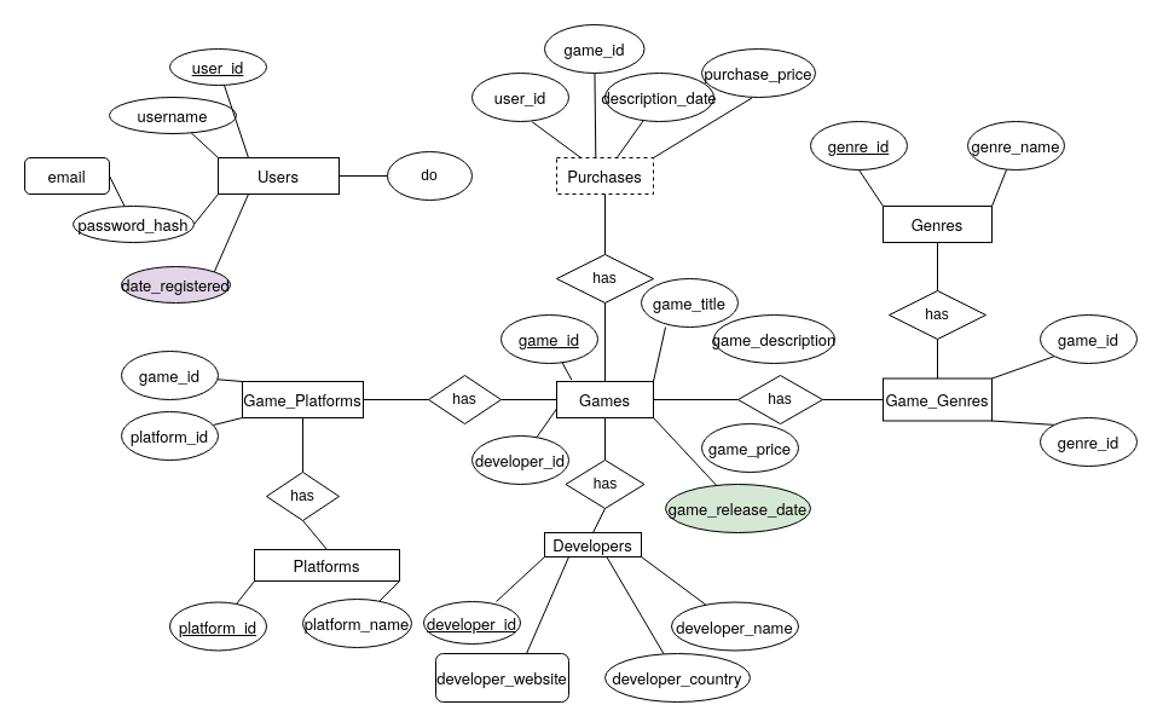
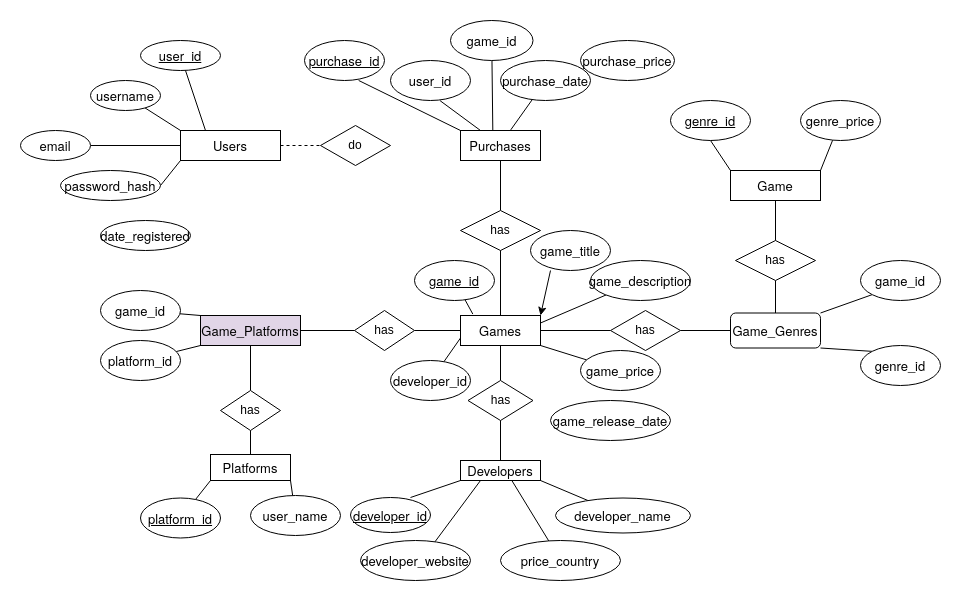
+ <mxCell id="84" value="&lt;p style=&quot;margin: 0px; font-variant-numeric: normal; font-variant-east-asian: normal; font-variant-alternates: normal; font-kerning: auto; font-optical-sizing: auto; font-feature-settings: normal; font-variation-settings: normal; font-stretch: normal; font-size: 13px; line-height: normal; font-family: &amp;quot;Helvetica Neue&amp;quot;; text-align: start;&quot; class=&quot;p1&quot;&gt;&lt;u&gt;purchase_id&lt;/u&gt;&lt;/p&gt;" style="ellipse;whiteSpace=wrap;html=1;" vertex="1" parent="1"><mxGeometry x="304" y="40" width="80" height="40" as="geometry" /></mxCell>
- <mxCell id="77" value="&lt;p style=&quot;margin: 0px; font-variant-numeric: normal; font-variant-east-asian: normal; font-variant-alternates: normal; font-kerning: auto; font-optical-sizing: auto; font-feature-settings: normal; font-variation-settings: normal; font-stretch: normal; font-size: 13px; line-height: normal; font-family: &amp;quot;Helvetica Neue&amp;quot;; text-align: start;&quot; class=&quot;p1&quot;&gt;description_date&lt;/p&gt;" style="ellipse;whiteSpace=wrap;html=1;" vertex="1" parent="1"><mxGeometry x="500" y="60" width="90" height="40" as="geometry" /></mxCell>
+ <mxCell id="77" value="&lt;p style=&quot;margin: 0px; font-variant-numeric: normal; font-variant-east-asian: normal; font-variant-alternates: normal; font-kerning: auto; font-optical-sizing: auto; font-feature-settings: normal; font-variation-settings: normal; font-stretch: normal; font-size: 13px; line-height: normal; font-family: &amp;quot;Helvetica Neue&amp;quot;; text-align: start;&quot; class=&quot;p1&quot;&gt;purchase_date&lt;/p&gt;" style="ellipse;whiteSpace=wrap;html=1;" vertex="1" parent="1"><mxGeometry x="500" y="60" width="90" height="40" as="geometry" /></mxCell>
- <mxCell id="4" value="&lt;p style=&quot;margin: 0px; font-variant-numeric: normal; font-variant-east-asian: normal; font-variant-alternates: normal; font-kerning: auto; font-optical-sizing: auto; font-feature-settings: normal; font-variation-settings: normal; font-stretch: normal; font-size: 13px; line-height: normal; font-family: &amp;quot;Helvetica Neue&amp;quot;; text-align: start;&quot; class=&quot;p1&quot;&gt;username&lt;/p&gt;" style="ellipse;whiteSpace=wrap;html=1;" vertex="1" parent="1"><mxGeometry x="90" y="80" width="105" height="30" as="geometry" /></mxCell>
+ <mxCell id="4" value="&lt;p style=&quot;margin: 0px; font-variant-numeric: normal; font-variant-east-asian: normal; font-variant-alternates: normal; font-kerning: auto; font-optical-sizing: auto; font-feature-settings: normal; font-variation-settings: normal; font-stretch: normal; font-size: 13px; line-height: normal; font-family: &amp;quot;Helvetica Neue&amp;quot;; text-align: start;&quot; class=&quot;p1&quot;&gt;username&lt;/p&gt;" style="ellipse;whiteSpace=wrap;html=1;" vertex="1" parent="1"><mxGeometry x="90" y="80" width="70" height="30" as="geometry" /></mxCell>
+ <mxCell id="76" value="" style="endArrow=none;html=1;rounded=0;entryX=0;entryY=0;entryDx=0;entryDy=0;exitX=0.677;exitY=0.999;exitDx=0;exitDy=0;exitPerimeter=0;" edge="1" parent="1" source="84" target="15"><mxGeometry width="50" height="50" relative="1" as="geometry"><mxPoint x="390" y="90" as="sourcePoint" /><mxPoint x="500" y="210" as="targetPoint" /></mxGeometry></mxCell>
- <mxCell id="81" value="" style="endArrow=none;html=1;rounded=0;entryX=1;entryY=0;entryDx=0;entryDy=0;exitX=0.442;exitY=1.012;exitDx=0;exitDy=0;exitPerimeter=0;" edge="1" parent="1" source="85" target="15"><mxGeometry width="50" height="50" relative="1" as="geometry"><mxPoint x="560" y="80" as="sourcePoint" /><mxPoint x="512.32" y="150.42" as="targetPoint" /></mxGeometry></mxCell>
- <mxCell id="63" value="&lt;p style=&quot;margin: 0px; font-variant-numeric: normal; font-variant-east-asian: normal; font-variant-alternates: normal; font-kerning: auto; font-optical-sizing: auto; font-feature-settings: normal; font-variation-settings: normal; font-stretch: normal; font-size: 13px; line-height: normal; font-family: &amp;quot;Helvetica Neue&amp;quot;; text-align: start;&quot; class=&quot;p1&quot;&gt;genre_name&lt;/p&gt;" style="ellipse;whiteSpace=wrap;html=1;" vertex="1" parent="1"><mxGeometry x="800" y="100" width="80" height="40" as="geometry" /></mxCell>
+ <mxCell id="63" value="&lt;p style=&quot;margin: 0px; font-variant-numeric: normal; font-variant-east-asian: normal; font-variant-alternates: normal; font-kerning: auto; font-optical-sizing: auto; font-feature-settings: normal; font-variation-settings: normal; font-stretch: normal; font-size: 13px; line-height: normal; font-family: &amp;quot;Helvetica Neue&amp;quot;; text-align: start;&quot; class=&quot;p1&quot;&gt;genre_price&lt;/p&gt;" style="ellipse;whiteSpace=wrap;html=1;" vertex="1" parent="1"><mxGeometry x="800" y="100" width="80" height="40" as="geometry" /></mxCell>
- <mxCell id="10" value="&lt;p style=&quot;margin: 0px; font-variant-numeric: normal; font-variant-east-asian: normal; font-variant-alternates: normal; font-kerning: auto; font-optical-sizing: auto; font-feature-settings: normal; font-variation-settings: normal; font-stretch: normal; font-size: 13px; line-height: normal; font-family: &amp;quot;Helvetica Neue&amp;quot;; text-align: start;&quot; class=&quot;p1&quot;&gt;email&lt;/p&gt;" style="whiteSpace=wrap;html=1;rounded=1;" vertex="1" parent="1"><mxGeometry x="20" y="130" width="70" height="30" as="geometry" /></mxCell>
+ <mxCell id="10" value="&lt;p style=&quot;margin: 0px; font-variant-numeric: normal; font-variant-east-asian: normal; font-variant-alternates: normal; font-kerning: auto; font-optical-sizing: auto; font-feature-settings: normal; font-variation-settings: normal; font-stretch: normal; font-size: 13px; line-height: normal; font-family: &amp;quot;Helvetica Neue&amp;quot;; text-align: start;&quot; class=&quot;p1&quot;&gt;email&lt;/p&gt;" style="ellipse;whiteSpace=wrap;html=1;" vertex="1" parent="1"><mxGeometry x="20" y="130" width="70" height="30" as="geometry" /></mxCell>
- <mxCell id="13" value="" style="endArrow=none;html=1;rounded=0;exitX=1;exitY=0.5;exitDx=0;exitDy=0;" edge="1" parent="1" source="2" target="14"><mxGeometry width="50" height="50" relative="1" as="geometry"><mxPoint x="360" y="230" as="sourcePoint" /><mxPoint x="380" y="150" as="targetPoint" /></mxGeometry></mxCell>
+ <mxCell id="13" value="" style="endArrow=none;html=1;rounded=0;exitX=1;exitY=0.5;exitDx=0;exitDy=0;dashed=1;" edge="1" parent="1" source="2" target="14"><mxGeometry width="50" height="50" relative="1" as="geometry"><mxPoint x="360" y="230" as="sourcePoint" /><mxPoint x="380" y="150" as="targetPoint" /></mxGeometry></mxCell>
- <mxCell id="14" value="do" style="ellipse;whiteSpace=wrap;html=1;" vertex="1" parent="1"><mxGeometry x="320" y="125" width="70" height="40" as="geometry" /></mxCell>
+ <mxCell id="14" value="do" style="rhombus;whiteSpace=wrap;html=1;" vertex="1" parent="1"><mxGeometry x="320" y="125" width="70" height="40" as="geometry" /></mxCell>
- <mxCell id="15" value="&lt;p style=&quot;margin: 0px; font-variant-numeric: normal; font-variant-east-asian: normal; font-variant-alternates: normal; font-kerning: auto; font-optical-sizing: auto; font-feature-settings: normal; font-variation-settings: normal; font-stretch: normal; font-size: 13px; line-height: normal; font-family: &amp;quot;Helvetica Neue&amp;quot;; text-align: start;&quot; class=&quot;p1&quot;&gt;Purchases&lt;/p&gt;" style="rounded=0;whiteSpace=wrap;html=1;dashed=1;" vertex="1" parent="1"><mxGeometry x="460" y="130" width="80" height="30" as="geometry" /></mxCell>
+ <mxCell id="15" value="&lt;p style=&quot;margin: 0px; font-variant-numeric: normal; font-variant-east-asian: normal; font-variant-alternates: normal; font-kerning: auto; font-optical-sizing: auto; font-feature-settings: normal; font-variation-settings: normal; font-stretch: normal; font-size: 13px; line-height: normal; font-family: &amp;quot;Helvetica Neue&amp;quot;; text-align: start;&quot; class=&quot;p1&quot;&gt;Purchases&lt;/p&gt;" style="rounded=0;whiteSpace=wrap;html=1;" vertex="1" parent="1"><mxGeometry x="460" y="130" width="80" height="30" as="geometry" /></mxCell>
- <mxCell id="5" value="" style="endArrow=none;html=1;rounded=0;exitX=1;exitY=0.5;exitDx=0;exitDy=0;" edge="1" parent="1" source="10" target="9"><mxGeometry width="50" height="50" relative="1" as="geometry"><mxPoint x="60" y="140" as="sourcePoint" /><mxPoint x="410" y="180" as="targetPoint" /></mxGeometry></mxCell>
+ <mxCell id="5" value="" style="endArrow=none;html=1;rounded=0;entryX=0;entryY=0.5;entryDx=0;entryDy=0;exitX=1;exitY=0.5;exitDx=0;exitDy=0;" edge="1" parent="1" source="10" target="2"><mxGeometry width="50" height="50" relative="1" as="geometry"><mxPoint x="60" y="140" as="sourcePoint" /><mxPoint x="410" y="180" as="targetPoint" /></mxGeometry></mxCell>
- <mxCell id="27" value="&lt;p style=&quot;margin: 0px; font-variant-numeric: normal; font-variant-east-asian: normal; font-variant-alternates: normal; font-kerning: auto; font-optical-sizing: auto; font-feature-settings: normal; font-variation-settings: normal; font-stretch: normal; font-size: 13px; line-height: normal; font-family: &amp;quot;Helvetica Neue&amp;quot;; text-align: start;&quot; class=&quot;p1&quot;&gt;Genres&lt;/p&gt;" style="rounded=0;whiteSpace=wrap;html=1;" vertex="1" parent="1"><mxGeometry x="730" y="170" width="90" height="30" as="geometry" /></mxCell>
+ <mxCell id="27" value="&lt;p style=&quot;margin: 0px; font-variant-numeric: normal; font-variant-east-asian: normal; font-variant-alternates: normal; font-kerning: auto; font-optical-sizing: auto; font-feature-settings: normal; font-variation-settings: normal; font-stretch: normal; font-size: 13px; line-height: normal; font-family: &amp;quot;Helvetica Neue&amp;quot;; text-align: start;&quot; class=&quot;p1&quot;&gt;Game&lt;/p&gt;" style="rounded=0;whiteSpace=wrap;html=1;" vertex="1" parent="1"><mxGeometry x="730" y="170" width="90" height="30" as="geometry" /></mxCell>
- <mxCell id="8" value="" style="endArrow=none;html=1;rounded=0;exitX=0.25;exitY=1;exitDx=0;exitDy=0;entryX=1;entryY=0;entryDx=0;entryDy=0;" edge="1" parent="1" source="2" target="11"><mxGeometry width="50" height="50" relative="1" as="geometry"><mxPoint x="360" y="230" as="sourcePoint" /><mxPoint x="140" y="250" as="targetPoint" /></mxGeometry></mxCell>
- <mxCell id="11" value="&lt;p style=&quot;margin: 0px; font-variant-numeric: normal; font-variant-east-asian: normal; font-variant-alternates: normal; font-kerning: auto; font-optical-sizing: auto; font-feature-settings: normal; font-variation-settings: normal; font-stretch: normal; font-size: 13px; line-height: normal; font-family: &amp;quot;Helvetica Neue&amp;quot;; text-align: start;&quot; class=&quot;p1&quot;&gt;date_registered&lt;/p&gt;" style="ellipse;whiteSpace=wrap;html=1;fillColor=#e1d5e7;" vertex="1" parent="1"><mxGeometry x="100" y="220" width="90" height="30" as="geometry" /></mxCell>
+ <mxCell id="11" value="&lt;p style=&quot;margin: 0px; font-variant-numeric: normal; font-variant-east-asian: normal; font-variant-alternates: normal; font-kerning: auto; font-optical-sizing: auto; font-feature-settings: normal; font-variation-settings: normal; font-stretch: normal; font-size: 13px; line-height: normal; font-family: &amp;quot;Helvetica Neue&amp;quot;; text-align: start;&quot; class=&quot;p1&quot;&gt;date_registered&lt;/p&gt;" style="ellipse;whiteSpace=wrap;html=1;" vertex="1" parent="1"><mxGeometry x="100" y="220" width="90" height="30" as="geometry" /></mxCell>
+ <mxCell id="46" value="" style="endArrow=none;html=1;rounded=0;exitX=1;exitY=0.25;exitDx=0;exitDy=0;" edge="1" parent="1" source="19" target="47"><mxGeometry width="50" height="50" relative="1" as="geometry"><mxPoint x="450" y="320" as="sourcePoint" /><mxPoint x="650" y="270" as="targetPoint" /></mxGeometry></mxCell>
- <mxCell id="44" value="" style="endArrow=none;html=1;rounded=0;entryX=1;entryY=0;entryDx=0;entryDy=0;exitX=0.25;exitY=1;exitDx=0;exitDy=0;exitPerimeter=0;" edge="1" parent="1" source="45" target="19"><mxGeometry width="50" height="50" relative="1" as="geometry"><mxPoint x="550" y="280" as="sourcePoint" /><mxPoint x="500" y="270" as="targetPoint" /></mxGeometry></mxCell>
+ <mxCell id="44" value="" style="endArrow=classic;html=1;rounded=0;entryX=1;entryY=0;entryDx=0;entryDy=0;exitX=0.25;exitY=1;exitDx=0;exitDy=0;exitPerimeter=0;" edge="1" parent="1" source="45" target="19"><mxGeometry width="50" height="50" relative="1" as="geometry"><mxPoint x="550" y="280" as="sourcePoint" /><mxPoint x="500" y="270" as="targetPoint" /></mxGeometry></mxCell>
- <mxCell id="31" value="&lt;p style=&quot;margin: 0px; font-variant-numeric: normal; font-variant-east-asian: normal; font-variant-alternates: normal; font-kerning: auto; font-optical-sizing: auto; font-feature-settings: normal; font-variation-settings: normal; font-stretch: normal; font-size: 13px; line-height: normal; font-family: &amp;quot;Helvetica Neue&amp;quot;; text-align: start;&quot; class=&quot;p1&quot;&gt;Game_Platforms&lt;/p&gt;" style="rounded=0;whiteSpace=wrap;html=1;" vertex="1" parent="1"><mxGeometry x="200" y="315" width="100" height="30" as="geometry" /></mxCell>
+ <mxCell id="31" value="&lt;p style=&quot;margin: 0px; font-variant-numeric: normal; font-variant-east-asian: normal; font-variant-alternates: normal; font-kerning: auto; font-optical-sizing: auto; font-feature-settings: normal; font-variation-settings: normal; font-stretch: normal; font-size: 13px; line-height: normal; font-family: &amp;quot;Helvetica Neue&amp;quot;; text-align: start;&quot; class=&quot;p1&quot;&gt;Game_Platforms&lt;/p&gt;" style="rounded=0;whiteSpace=wrap;html=1;fillColor=#e1d5e7;" vertex="1" parent="1"><mxGeometry x="200" y="315" width="100" height="30" as="geometry" /></mxCell>
- <mxCell id="23" value="&lt;p style=&quot;margin: 0px; font-variant-numeric: normal; font-variant-east-asian: normal; font-variant-alternates: normal; font-kerning: auto; font-optical-sizing: auto; font-feature-settings: normal; font-variation-settings: normal; font-stretch: normal; font-size: 13px; line-height: normal; font-family: &amp;quot;Helvetica Neue&amp;quot;; text-align: start;&quot; class=&quot;p1&quot;&gt;Game_Genres&lt;/p&gt;" style="rounded=0;whiteSpace=wrap;html=1;" vertex="1" parent="1"><mxGeometry x="730" y="312.5" width="90" height="35" as="geometry" /></mxCell>
+ <mxCell id="23" value="&lt;p style=&quot;margin: 0px; font-variant-numeric: normal; font-variant-east-asian: normal; font-variant-alternates: normal; font-kerning: auto; font-optical-sizing: auto; font-feature-settings: normal; font-variation-settings: normal; font-stretch: normal; font-size: 13px; line-height: normal; font-family: &amp;quot;Helvetica Neue&amp;quot;; text-align: start;&quot; class=&quot;p1&quot;&gt;Game_Genres&lt;/p&gt;" style="whiteSpace=wrap;html=1;rounded=1;" vertex="1" parent="1"><mxGeometry x="730" y="312.5" width="90" height="35" as="geometry" /></mxCell>
+ <mxCell id="48" value="" style="endArrow=none;html=1;rounded=0;exitX=1;exitY=1;exitDx=0;exitDy=0;" edge="1" parent="1" source="19" target="49"><mxGeometry width="50" height="50" relative="1" as="geometry"><mxPoint x="450" y="320" as="sourcePoint" /><mxPoint x="600" y="360" as="targetPoint" /></mxGeometry></mxCell>
- <mxCell id="50" value="" style="endArrow=none;html=1;rounded=0;exitX=1;exitY=1;exitDx=0;exitDy=0;" edge="1" parent="1" source="19" target="51"><mxGeometry width="50" height="50" relative="1" as="geometry"><mxPoint x="450" y="320" as="sourcePoint" /><mxPoint x="570" y="420" as="targetPoint" /></mxGeometry></mxCell>
- <mxCell id="51" value="&lt;p style=&quot;margin: 0px; font-variant-numeric: normal; font-variant-east-asian: normal; font-variant-alternates: normal; font-kerning: auto; font-optical-sizing: auto; font-feature-settings: normal; font-variation-settings: normal; font-stretch: normal; font-size: 13px; line-height: normal; font-family: &amp;quot;Helvetica Neue&amp;quot;; text-align: start;&quot; class=&quot;p1&quot;&gt;game_release_date&lt;/p&gt;" style="ellipse;whiteSpace=wrap;html=1;fillColor=#d5e8d4;" vertex="1" parent="1"><mxGeometry x="550" y="400" width="120" height="40" as="geometry" /></mxCell>
+ <mxCell id="51" value="&lt;p style=&quot;margin: 0px; font-variant-numeric: normal; font-variant-east-asian: normal; font-variant-alternates: normal; font-kerning: auto; font-optical-sizing: auto; font-feature-settings: normal; font-variation-settings: normal; font-stretch: normal; font-size: 13px; line-height: normal; font-family: &amp;quot;Helvetica Neue&amp;quot;; text-align: start;&quot; class=&quot;p1&quot;&gt;game_release_date&lt;/p&gt;" style="ellipse;whiteSpace=wrap;html=1;" vertex="1" parent="1"><mxGeometry x="550" y="400" width="120" height="40" as="geometry" /></mxCell>
- <mxCell id="39" value="&lt;p style=&quot;margin: 0px; font-variant-numeric: normal; font-variant-east-asian: normal; font-variant-alternates: normal; font-kerning: auto; font-optical-sizing: auto; font-feature-settings: normal; font-variation-settings: normal; font-stretch: normal; font-size: 13px; line-height: normal; font-family: &amp;quot;Helvetica Neue&amp;quot;; text-align: start;&quot; class=&quot;p1&quot;&gt;Developers&lt;/p&gt;" style="rounded=0;whiteSpace=wrap;html=1;" vertex="1" parent="1"><mxGeometry x="450" y="440" width="80" height="20" as="geometry" /></mxCell>
+ <mxCell id="39" value="&lt;p style=&quot;margin: 0px; font-variant-numeric: normal; font-variant-east-asian: normal; font-variant-alternates: normal; font-kerning: auto; font-optical-sizing: auto; font-feature-settings: normal; font-variation-settings: normal; font-stretch: normal; font-size: 13px; line-height: normal; font-family: &amp;quot;Helvetica Neue&amp;quot;; text-align: start;&quot; class=&quot;p1&quot;&gt;Developers&lt;/p&gt;" style="rounded=0;whiteSpace=wrap;html=1;" vertex="1" parent="1"><mxGeometry x="460" y="460" width="80" height="20" as="geometry" /></mxCell>
- <mxCell id="35" value="&lt;p style=&quot;margin: 0px; font-variant-numeric: normal; font-variant-east-asian: normal; font-variant-alternates: normal; font-kerning: auto; font-optical-sizing: auto; font-feature-settings: normal; font-variation-settings: normal; font-stretch: normal; font-size: 13px; line-height: normal; font-family: &amp;quot;Helvetica Neue&amp;quot;; text-align: start;&quot; class=&quot;p1&quot;&gt;Platforms&lt;/p&gt;" style="rounded=0;whiteSpace=wrap;html=1;" vertex="1" parent="1"><mxGeometry x="210" y="454" width="120" height="26" as="geometry" /></mxCell>
+ <mxCell id="35" value="&lt;p style=&quot;margin: 0px; font-variant-numeric: normal; font-variant-east-asian: normal; font-variant-alternates: normal; font-kerning: auto; font-optical-sizing: auto; font-feature-settings: normal; font-variation-settings: normal; font-stretch: normal; font-size: 13px; line-height: normal; font-family: &amp;quot;Helvetica Neue&amp;quot;; text-align: start;&quot; class=&quot;p1&quot;&gt;Platforms&lt;/p&gt;" style="rounded=0;whiteSpace=wrap;html=1;" vertex="1" parent="1"><mxGeometry x="210" y="454" width="80" height="26" as="geometry" /></mxCell>
- <mxCell id="67" value="&lt;p style=&quot;margin: 0px; font-variant-numeric: normal; font-variant-east-asian: normal; font-variant-alternates: normal; font-kerning: auto; font-optical-sizing: auto; font-feature-settings: normal; font-variation-settings: normal; font-stretch: normal; font-size: 13px; line-height: normal; font-family: &amp;quot;Helvetica Neue&amp;quot;; text-align: start;&quot; class=&quot;p1&quot;&gt;platform_name&lt;/p&gt;" style="ellipse;whiteSpace=wrap;html=1;" vertex="1" parent="1"><mxGeometry x="250" y="495" width="90" height="40" as="geometry" /></mxCell>
+ <mxCell id="67" value="&lt;p style=&quot;margin: 0px; font-variant-numeric: normal; font-variant-east-asian: normal; font-variant-alternates: normal; font-kerning: auto; font-optical-sizing: auto; font-feature-settings: normal; font-variation-settings: normal; font-stretch: normal; font-size: 13px; line-height: normal; font-family: &amp;quot;Helvetica Neue&amp;quot;; text-align: start;&quot; class=&quot;p1&quot;&gt;user_name&lt;/p&gt;" style="ellipse;whiteSpace=wrap;html=1;" vertex="1" parent="1"><mxGeometry x="250" y="495" width="90" height="40" as="geometry" /></mxCell>
- <mxCell id="59" value="&lt;p style=&quot;margin: 0px; font-variant-numeric: normal; font-variant-east-asian: normal; font-variant-alternates: normal; font-kerning: auto; font-optical-sizing: auto; font-feature-settings: normal; font-variation-settings: normal; font-stretch: normal; font-size: 13px; line-height: normal; font-family: &amp;quot;Helvetica Neue&amp;quot;; text-align: start;&quot; class=&quot;p1&quot;&gt;developer_name&lt;/p&gt;" style="ellipse;whiteSpace=wrap;html=1;" vertex="1" parent="1"><mxGeometry x="555" y="497.5" width="105" height="40" as="geometry" /></mxCell>
+ <mxCell id="59" value="&lt;p style=&quot;margin: 0px; font-variant-numeric: normal; font-variant-east-asian: normal; font-variant-alternates: normal; font-kerning: auto; font-optical-sizing: auto; font-feature-settings: normal; font-variation-settings: normal; font-stretch: normal; font-size: 13px; line-height: normal; font-family: &amp;quot;Helvetica Neue&amp;quot;; text-align: start;&quot; class=&quot;p1&quot;&gt;developer_name&lt;/p&gt;" style="ellipse;whiteSpace=wrap;html=1;" vertex="1" parent="1"><mxGeometry x="555" y="497.5" width="135" height="35" as="geometry" /></mxCell>
- <mxCell id="55" value="&lt;p style=&quot;margin: 0px; font-variant-numeric: normal; font-variant-east-asian: normal; font-variant-alternates: normal; font-kerning: auto; font-optical-sizing: auto; font-feature-settings: normal; font-variation-settings: normal; font-stretch: normal; font-size: 13px; line-height: normal; font-family: &amp;quot;Helvetica Neue&amp;quot;; text-align: start;&quot; class=&quot;p1&quot;&gt;developer_website&lt;/p&gt;" style="whiteSpace=wrap;html=1;rounded=1;" vertex="1" parent="1"><mxGeometry x="360" y="540" width="110" height="40" as="geometry" /></mxCell>
+ <mxCell id="55" value="&lt;p style=&quot;margin: 0px; font-variant-numeric: normal; font-variant-east-asian: normal; font-variant-alternates: normal; font-kerning: auto; font-optical-sizing: auto; font-feature-settings: normal; font-variation-settings: normal; font-stretch: normal; font-size: 13px; line-height: normal; font-family: &amp;quot;Helvetica Neue&amp;quot;; text-align: start;&quot; class=&quot;p1&quot;&gt;developer_website&lt;/p&gt;" style="ellipse;whiteSpace=wrap;html=1;" vertex="1" parent="1"><mxGeometry x="360" y="540" width="110" height="40" as="geometry" /></mxCell>
- <mxCell id="57" value="&lt;p style=&quot;margin: 0px; font-variant-numeric: normal; font-variant-east-asian: normal; font-variant-alternates: normal; font-kerning: auto; font-optical-sizing: auto; font-feature-settings: normal; font-variation-settings: normal; font-stretch: normal; font-size: 13px; line-height: normal; font-family: &amp;quot;Helvetica Neue&amp;quot;; text-align: start;&quot; class=&quot;p1&quot;&gt;developer_country&lt;/p&gt;" style="ellipse;whiteSpace=wrap;html=1;" vertex="1" parent="1"><mxGeometry x="500" y="540" width="120" height="40" as="geometry" /></mxCell>
+ <mxCell id="57" value="&lt;p style=&quot;margin: 0px; font-variant-numeric: normal; font-variant-east-asian: normal; font-variant-alternates: normal; font-kerning: auto; font-optical-sizing: auto; font-feature-settings: normal; font-variation-settings: normal; font-stretch: normal; font-size: 13px; line-height: normal; font-family: &amp;quot;Helvetica Neue&amp;quot;; text-align: start;&quot; class=&quot;p1&quot;&gt;price_country&lt;/p&gt;" style="ellipse;whiteSpace=wrap;html=1;" vertex="1" parent="1"><mxGeometry x="500" y="540" width="120" height="40" as="geometry" /></mxCell>
